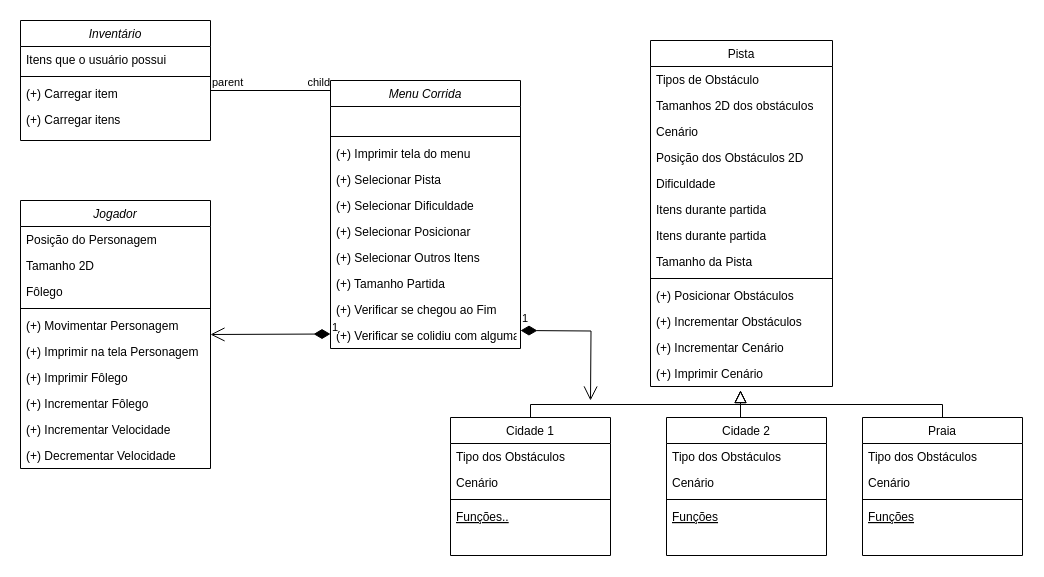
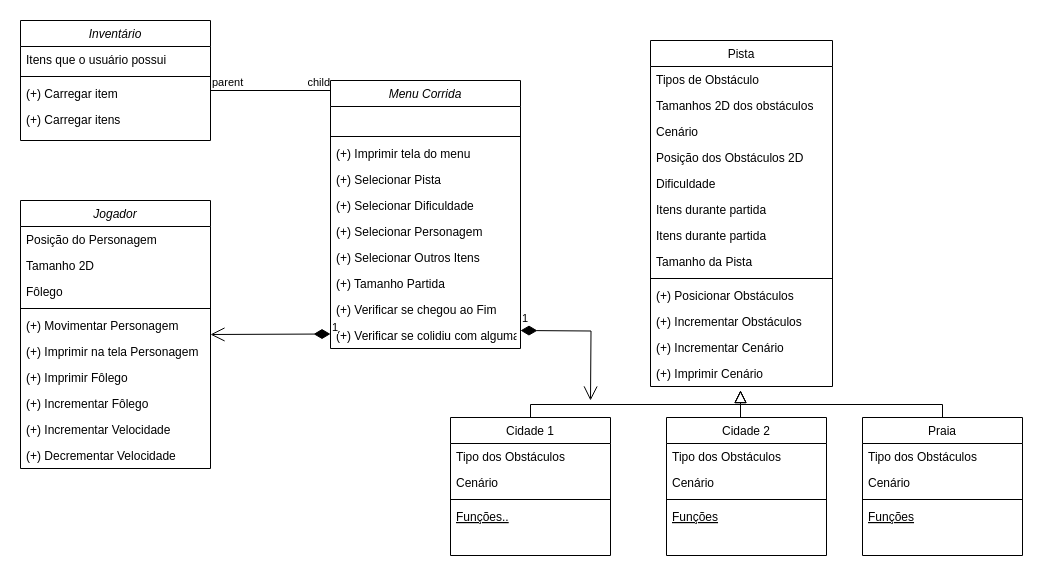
- <mxCell id="8" value="(+) Selecionar Posicionar" style="text;align=left;verticalAlign=top;spacingLeft=4;spacingRight=4;overflow=hidden;rotatable=0;points=[[0,0.5],[1,0.5]];portConstraint=eastwest;" vertex="1" parent="2"><mxGeometry y="138" width="190" height="26" as="geometry" /></mxCell>
+ <mxCell id="8" value="(+) Selecionar Personagem" style="text;align=left;verticalAlign=top;spacingLeft=4;spacingRight=4;overflow=hidden;rotatable=0;points=[[0,0.5],[1,0.5]];portConstraint=eastwest;" vertex="1" parent="2"><mxGeometry y="138" width="190" height="26" as="geometry" /></mxCell>
